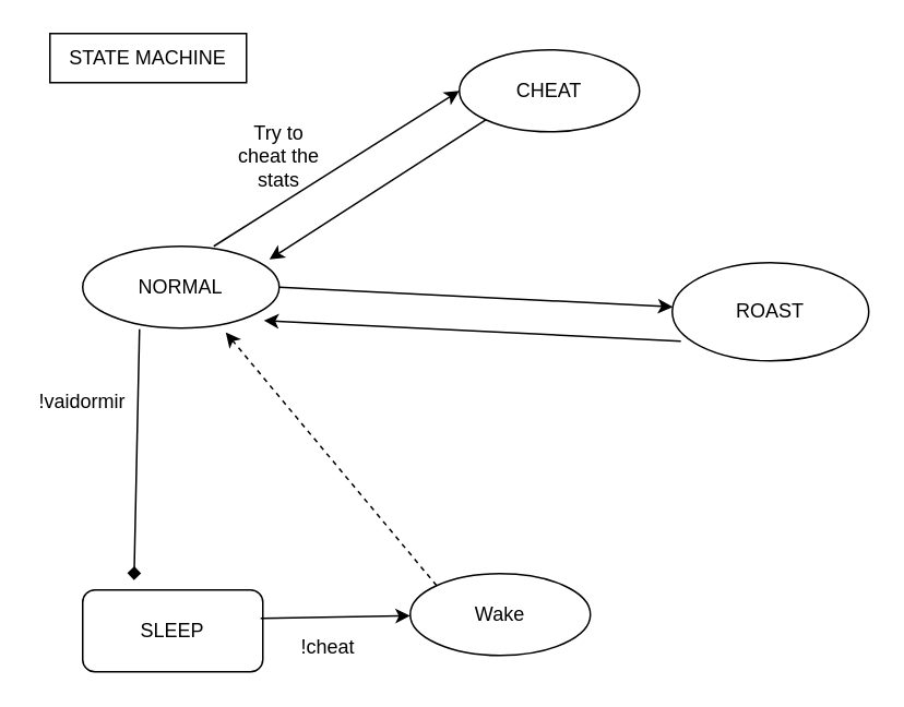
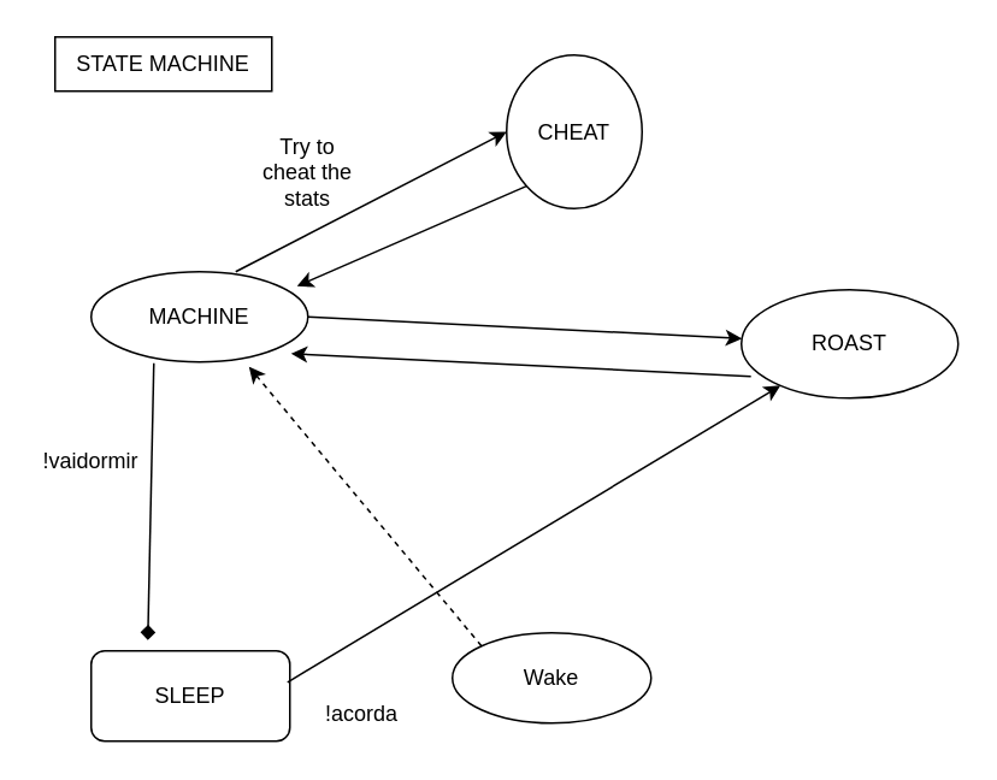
- <mxCell id="4" value="CHEAT" style="ellipse;whiteSpace=wrap;html=1;" vertex="1" parent="1"><mxGeometry x="280" y="30" width="110" height="50" as="geometry" /></mxCell>
+ <mxCell id="4" value="CHEAT" style="ellipse;whiteSpace=wrap;html=1;" vertex="1" parent="1"><mxGeometry x="280" y="30" width="75" height="85" as="geometry" /></mxCell>
- <mxCell id="3" value="NORMAL" style="ellipse;whiteSpace=wrap;html=1;" vertex="1" parent="1"><mxGeometry x="50" y="150" width="120" height="50" as="geometry" /></mxCell>
+ <mxCell id="3" value="MACHINE" style="ellipse;whiteSpace=wrap;html=1;" vertex="1" parent="1"><mxGeometry x="50" y="150" width="120" height="50" as="geometry" /></mxCell>
- <mxCell id="10" value="!vaidormir" style="text;html=1;align=center;verticalAlign=middle;whiteSpace=wrap;rounded=0;" vertex="1" parent="1"><mxGeometry x="20" y="230" width="60" height="30" as="geometry" /></mxCell>
+ <mxCell id="10" value="!vaidormir" style="text;html=1;align=center;verticalAlign=middle;whiteSpace=wrap;rounded=0;" vertex="1" parent="1"><mxGeometry x="20" y="240" width="60" height="30" as="geometry" /></mxCell>
- <mxCell id="12" value="" style="endArrow=classic;html=1;rounded=0;exitX=0.988;exitY=0.347;exitDx=0;exitDy=0;exitPerimeter=0;" edge="1" parent="1" source="8" target="11"><mxGeometry width="50" height="50" relative="1" as="geometry"><mxPoint x="380" y="270" as="sourcePoint" /><mxPoint x="430" y="220" as="targetPoint" /></mxGeometry></mxCell>
+ <mxCell id="12" value="" style="endArrow=classic;html=1;rounded=0;exitX=0.988;exitY=0.347;exitDx=0;exitDy=0;exitPerimeter=0;" edge="1" parent="1" source="8" target="16"><mxGeometry width="50" height="50" relative="1" as="geometry"><mxPoint x="380" y="270" as="sourcePoint" /><mxPoint x="430" y="220" as="targetPoint" /></mxGeometry></mxCell>
- <mxCell id="13" value="!cheat" style="text;html=1;align=center;verticalAlign=middle;whiteSpace=wrap;rounded=0;" vertex="1" parent="1"><mxGeometry x="170" y="380" width="60" height="30" as="geometry" /></mxCell>
+ <mxCell id="13" value="!acorda" style="text;html=1;align=center;verticalAlign=middle;whiteSpace=wrap;rounded=0;" vertex="1" parent="1"><mxGeometry x="170" y="380" width="60" height="30" as="geometry" /></mxCell>
